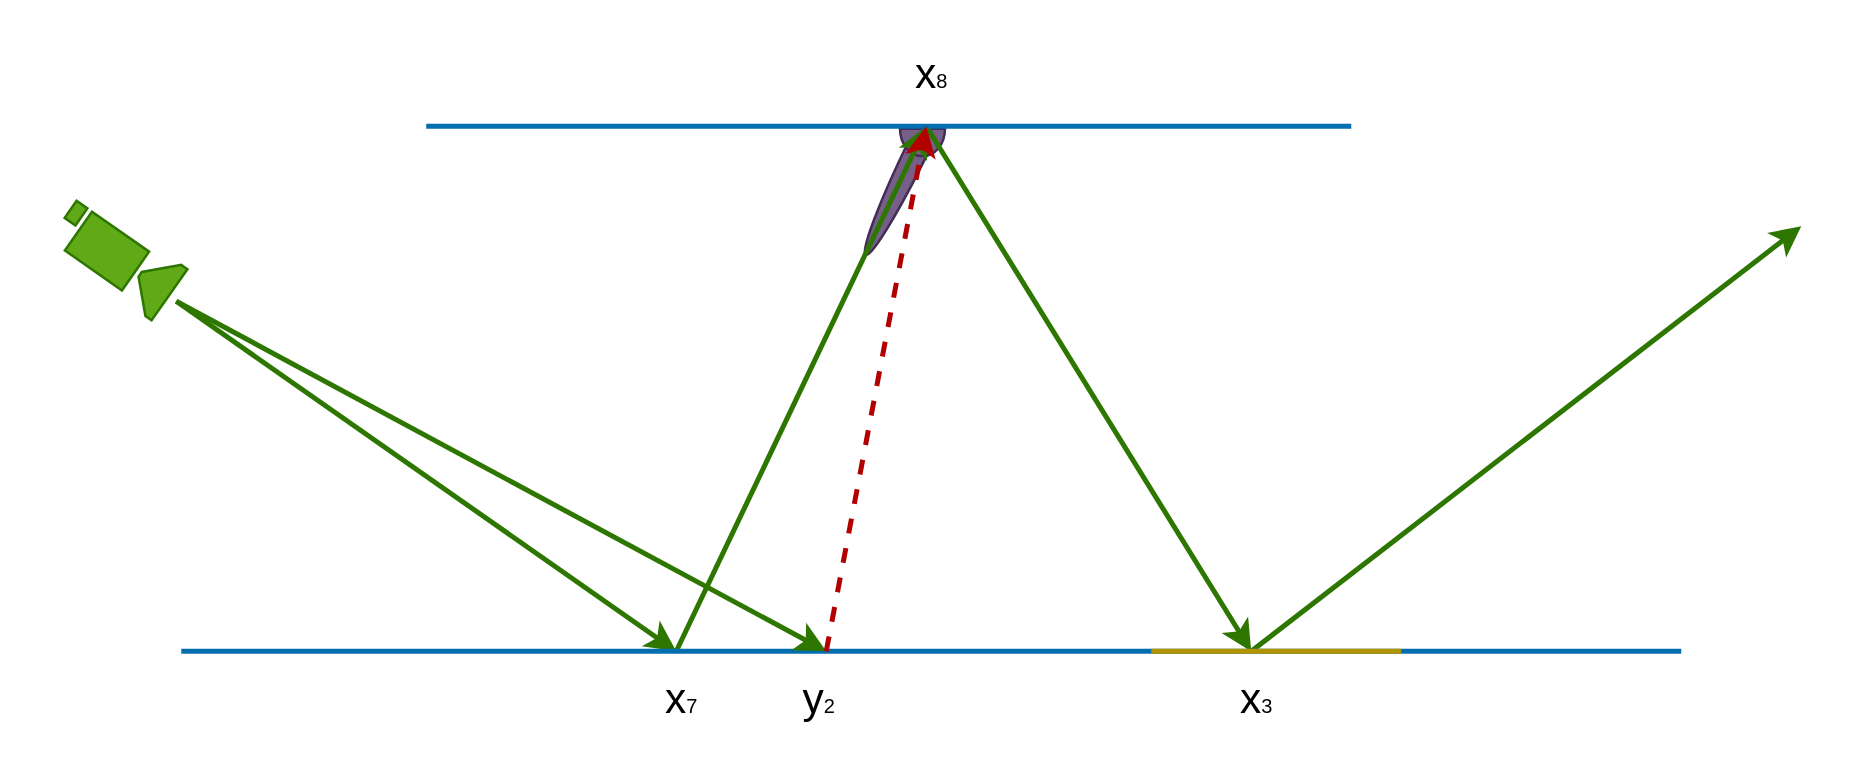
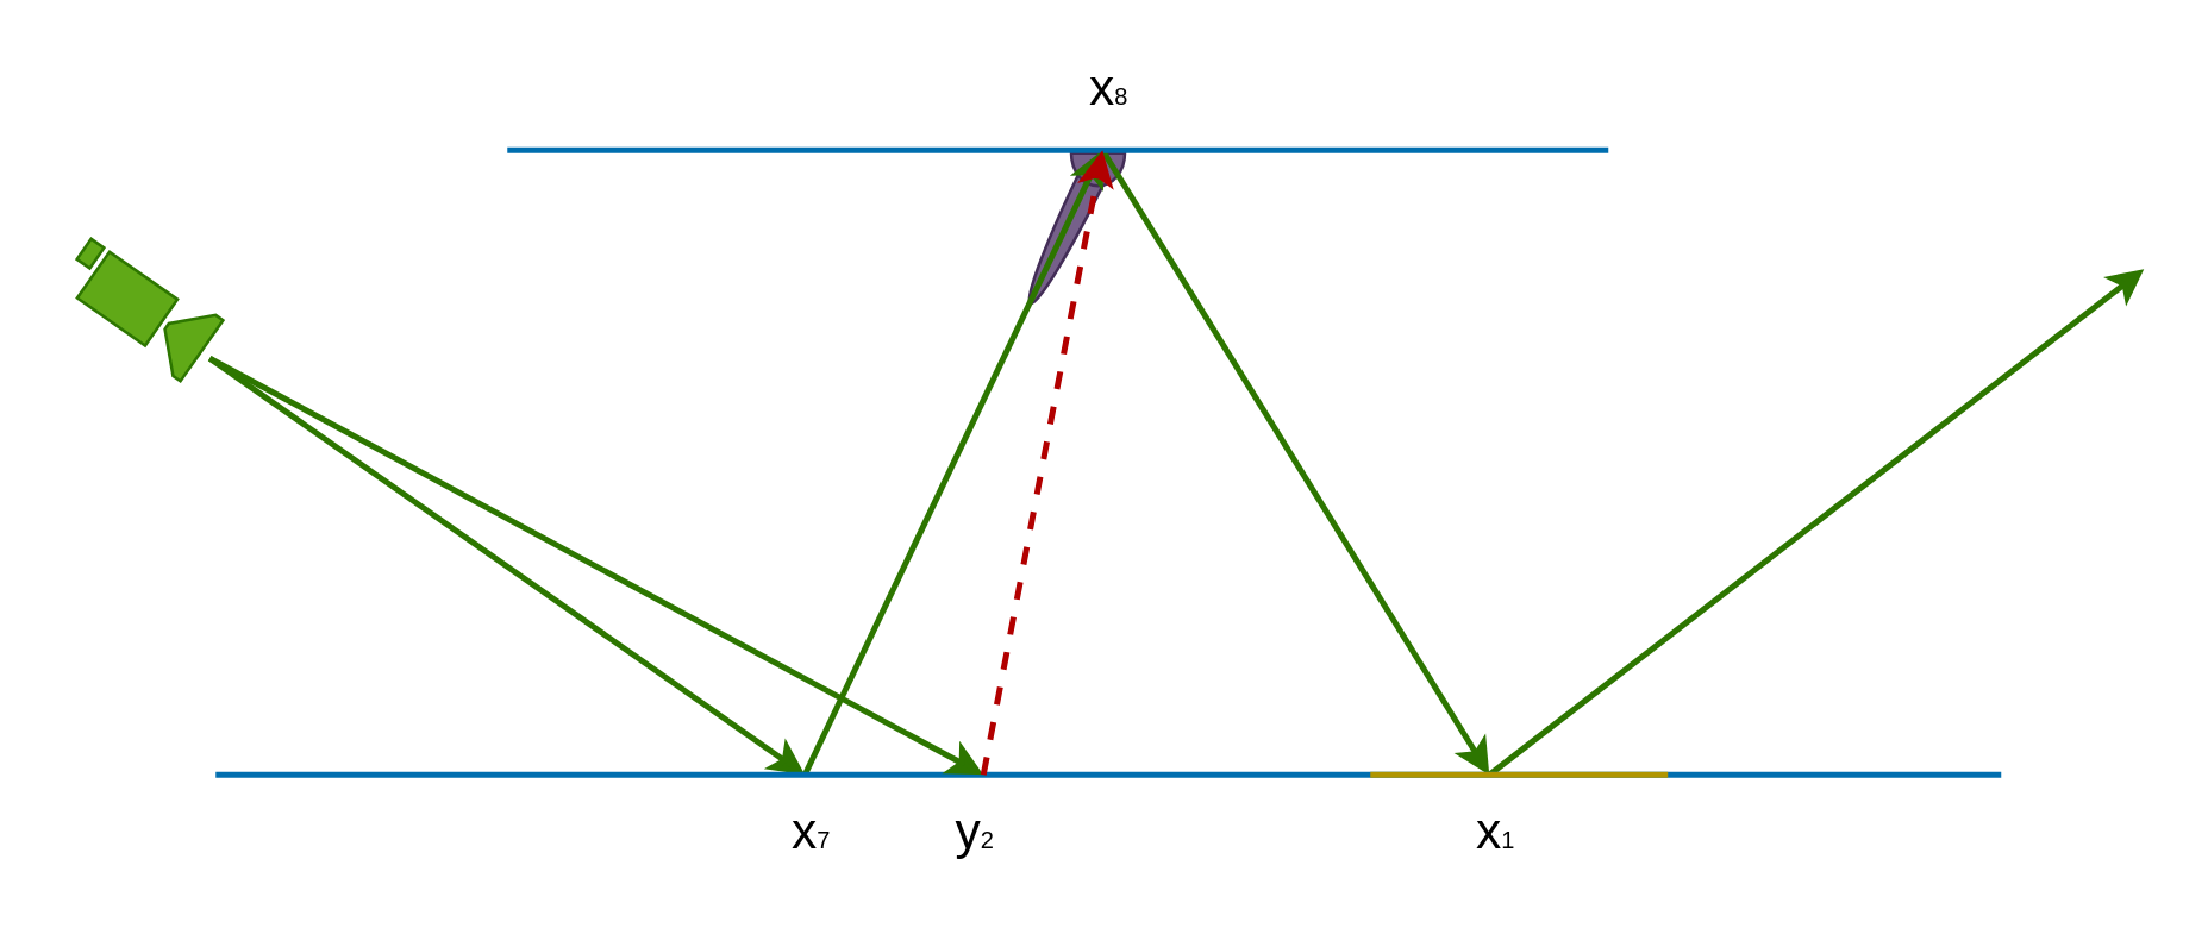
- <mxCell id="12" value="&lt;font style=&quot;&quot;&gt;&lt;font style=&quot;font-size: 17px;&quot;&gt;x&lt;/font&gt;&lt;font style=&quot;font-size: 8px;&quot;&gt;3&lt;/font&gt;&lt;/font&gt;" style="whiteSpace=wrap;html=1;fillColor=none;strokeColor=none;fontColor=light-dark(#000000,#9E9E9E);" parent="1" vertex="1"><mxGeometry x="480" y="270" width="45" height="20" as="geometry" /></mxCell>
+ <mxCell id="12" value="&lt;font style=&quot;&quot;&gt;&lt;font style=&quot;font-size: 17px;&quot;&gt;x&lt;/font&gt;&lt;font style=&quot;font-size: 8px;&quot;&gt;1&lt;/font&gt;&lt;/font&gt;" style="whiteSpace=wrap;html=1;fillColor=none;strokeColor=none;fontColor=light-dark(#000000,#9E9E9E);" parent="1" vertex="1"><mxGeometry x="480" y="270" width="45" height="20" as="geometry" /></mxCell>
